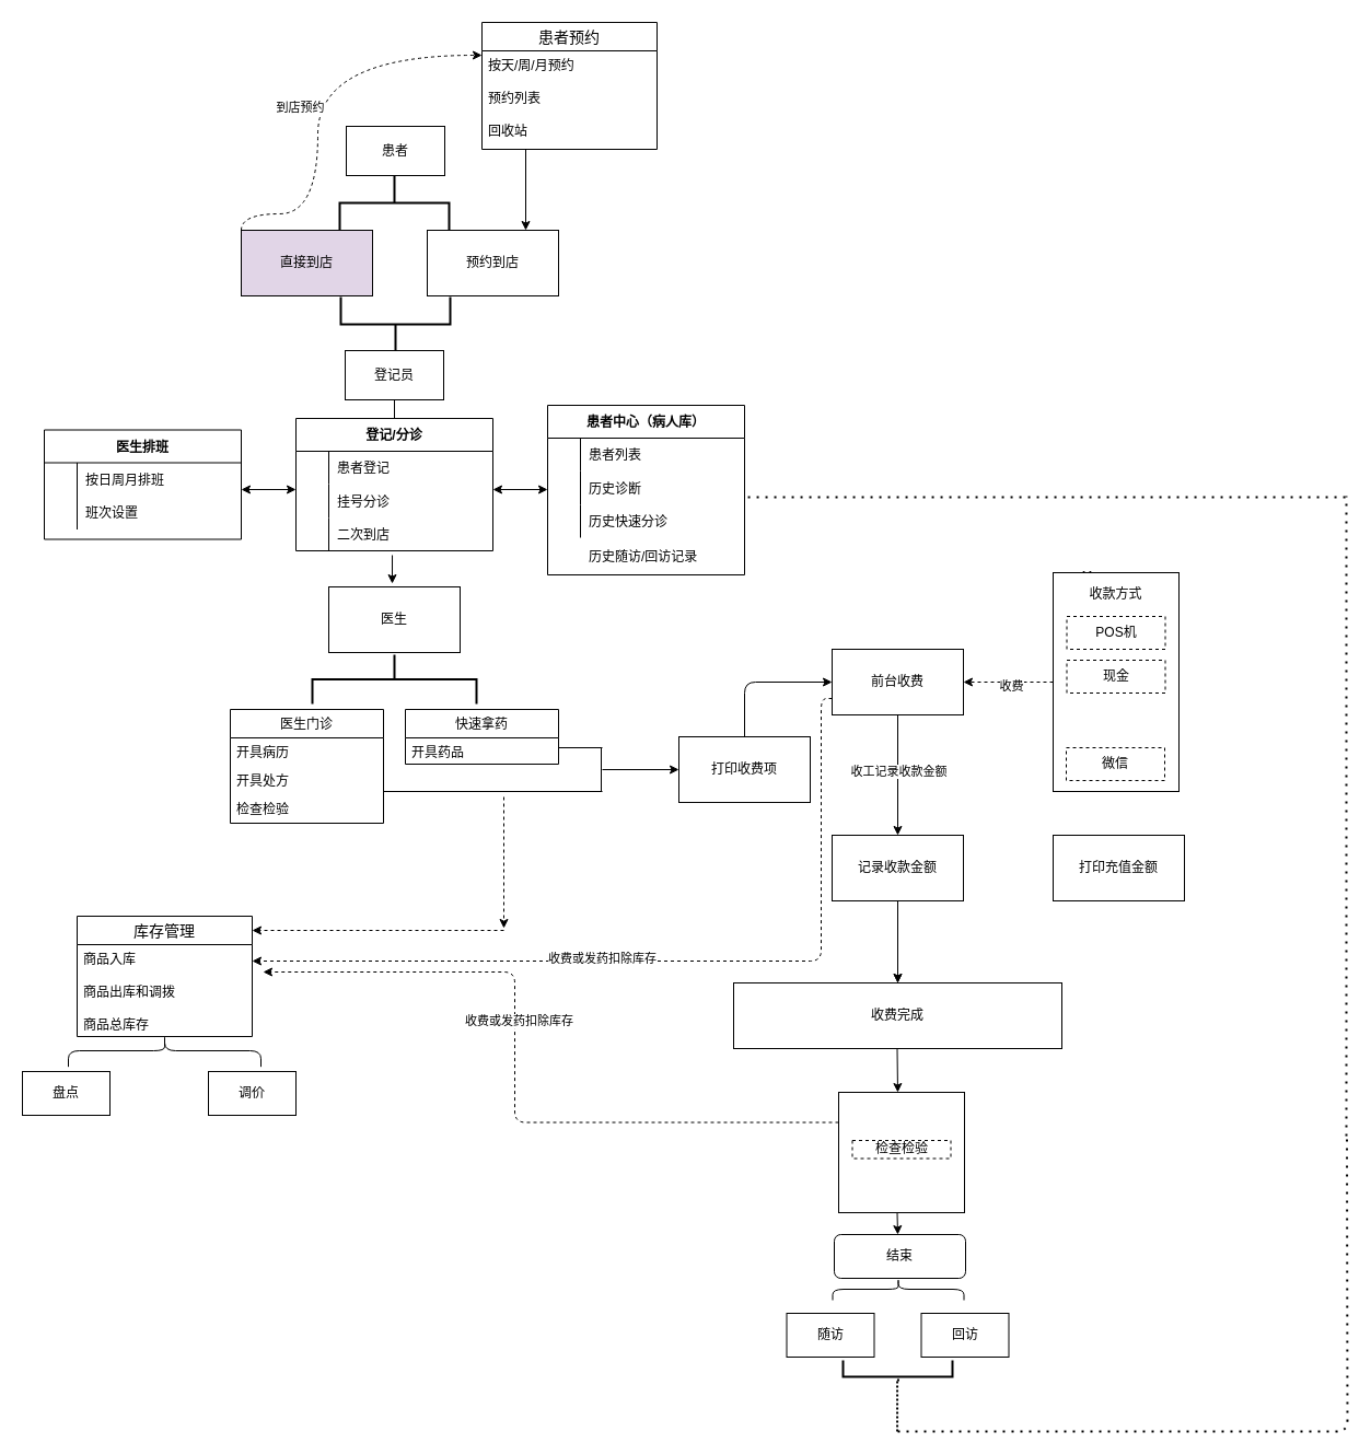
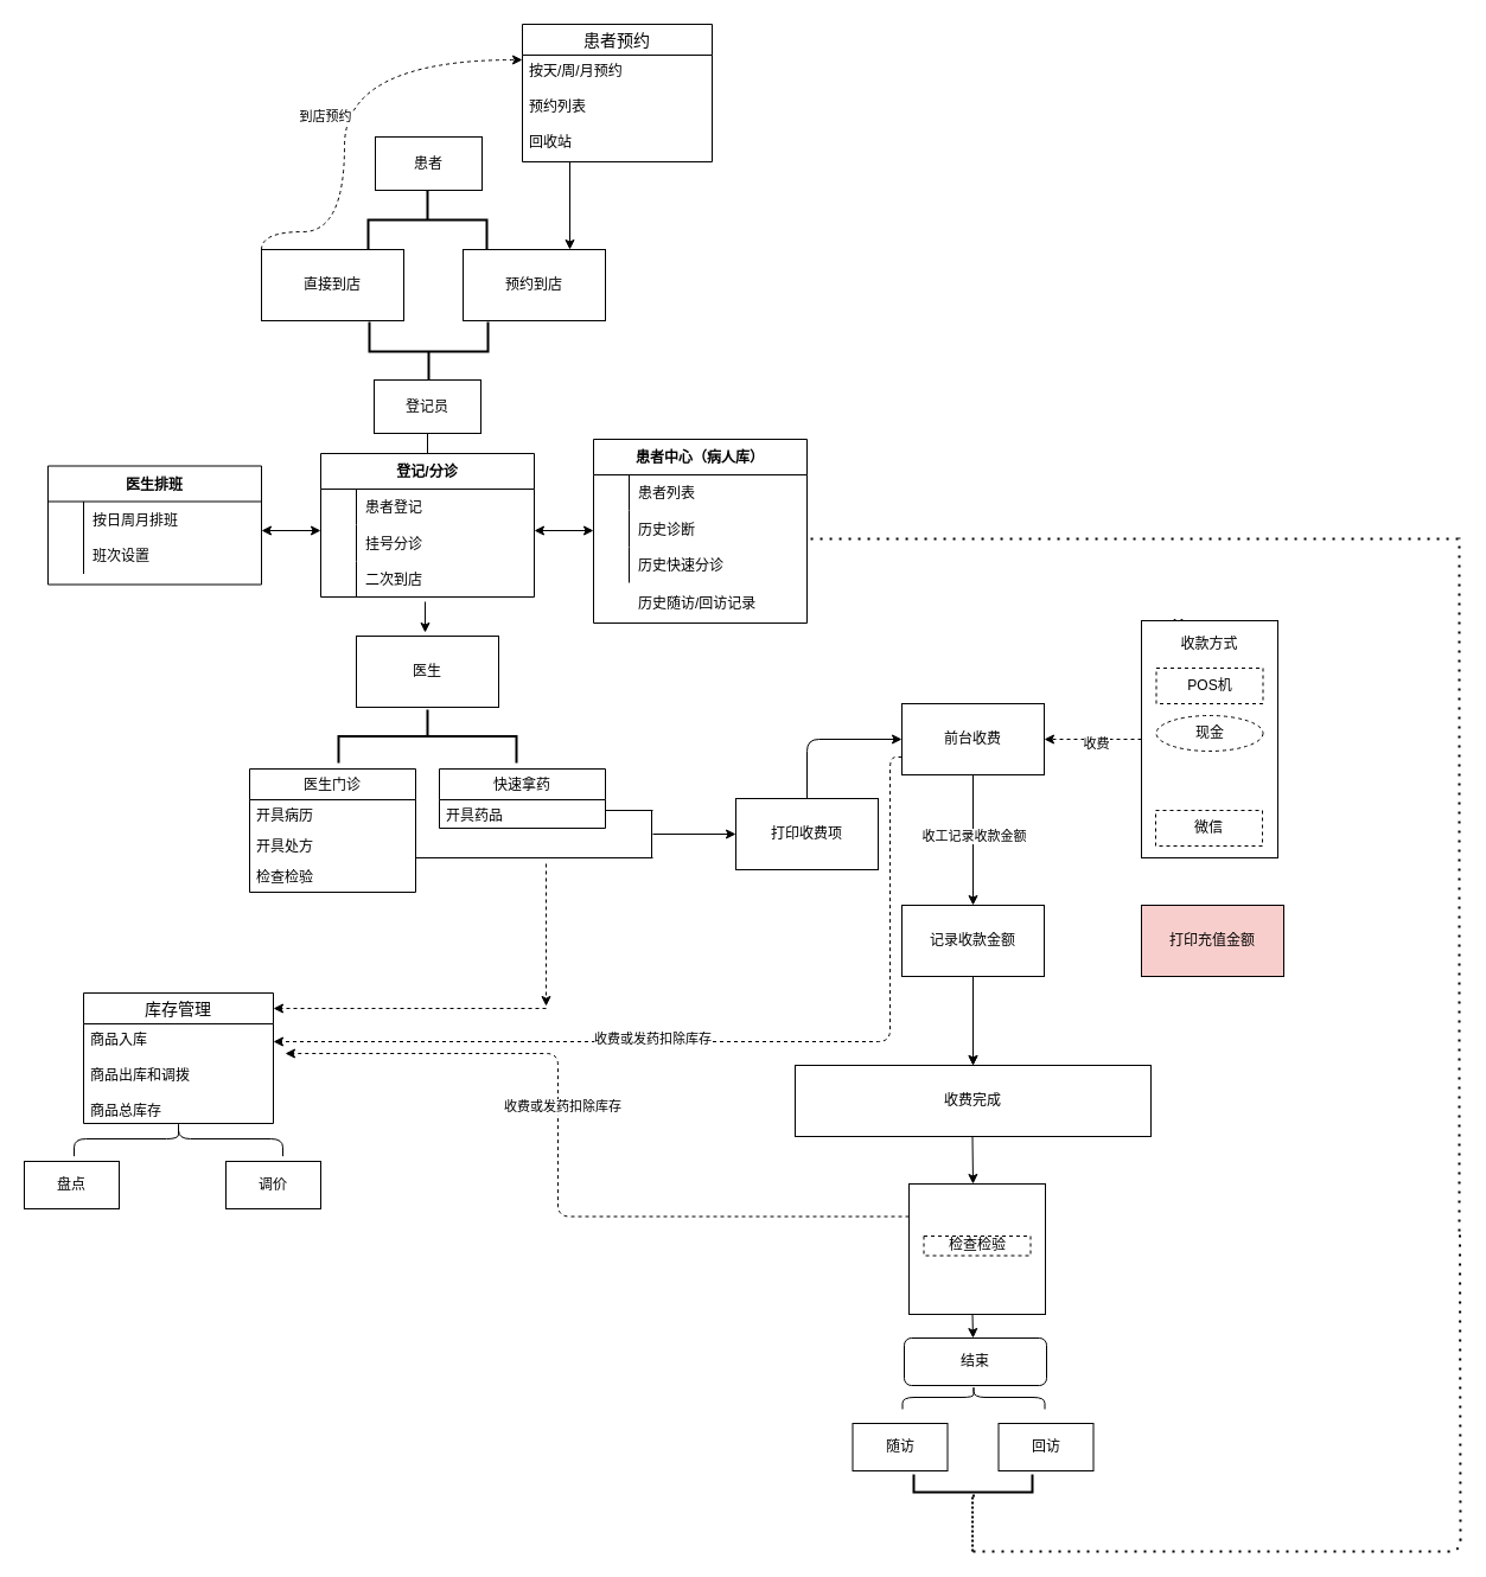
- <mxCell id="29" value="直接到店" style="rounded=0;whiteSpace=wrap;html=1;fillColor=#e1d5e7;" parent="1" vertex="1"><mxGeometry x="220" y="210" width="120" height="60" as="geometry" /></mxCell>
+ <mxCell id="29" value="直接到店" style="rounded=0;whiteSpace=wrap;html=1;" parent="1" vertex="1"><mxGeometry x="220" y="210" width="120" height="60" as="geometry" /></mxCell>
- <mxCell id="12" value="现金" style="rounded=0;whiteSpace=wrap;html=1;dashed=1;" parent="8" vertex="1"><mxGeometry x="12.5" y="80" width="90" height="30" as="geometry" /></mxCell>
+ <mxCell id="12" value="现金" style="ellipse;whiteSpace=wrap;html=1;dashed=1;" parent="8" vertex="1"><mxGeometry x="12.5" y="80" width="90" height="30" as="geometry" /></mxCell>
- <mxCell id="19" value="打印充值金额" style="rounded=0;whiteSpace=wrap;html=1;" parent="1" vertex="1"><mxGeometry x="962" y="763" width="120" height="60" as="geometry" /></mxCell>
+ <mxCell id="19" value="打印充值金额" style="rounded=0;whiteSpace=wrap;html=1;fillColor=#f8cecc;" parent="1" vertex="1"><mxGeometry x="962" y="763" width="120" height="60" as="geometry" /></mxCell>
